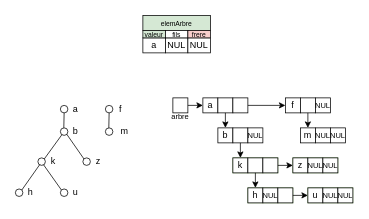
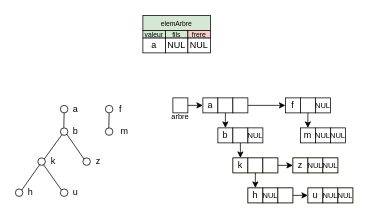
- <mxCell id="74" value="&lt;font style=&quot;font-size: 9px&quot;&gt;fils&lt;/font&gt;" style="rounded=0;whiteSpace=wrap;html=1;" vertex="1" parent="67"><mxGeometry x="30" y="20" width="30" height="10" as="geometry" /></mxCell>
+ <mxCell id="74" value="&lt;font style=&quot;font-size: 9px&quot;&gt;fils&lt;/font&gt;" style="rounded=0;whiteSpace=wrap;html=1;fillColor=#d5e8d4;" vertex="1" parent="67"><mxGeometry x="30" y="20" width="30" height="10" as="geometry" /></mxCell>
